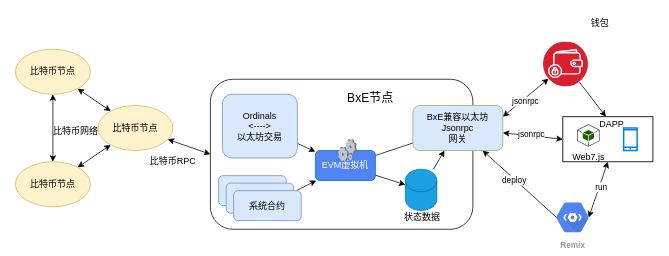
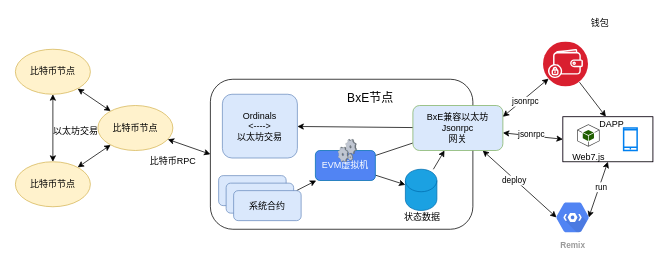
+ <mxCell id="17" style="rounded=0;orthogonalLoop=1;jettySize=auto;html=1;fontSize=12;endArrow=classic;endFill=1;strokeWidth=1;" edge="1" parent="1" source="18" target="28"><mxGeometry relative="1" as="geometry" /></mxCell>
- <mxCell id="45" value="比特币网络" style="text;html=1;align=center;verticalAlign=middle;resizable=0;points=[];autosize=1;strokeColor=none;fillColor=none;fontSize=12;" vertex="1" parent="1"><mxGeometry x="60" y="165" width="80" height="20" as="geometry" /></mxCell>
+ <mxCell id="45" value="以太坊交易" style="text;html=1;align=center;verticalAlign=middle;resizable=0;points=[];autosize=1;strokeColor=none;fillColor=none;fontSize=12;" vertex="1" parent="1"><mxGeometry x="60" y="165" width="80" height="20" as="geometry" /></mxCell>
- <mxCell id="27" style="edgeStyle=none;rounded=0;orthogonalLoop=1;jettySize=auto;html=1;fontColor=#000000;startArrow=none;startFill=0;strokeWidth=1;" parent="1" source="28" target="31" edge="1"><mxGeometry relative="1" as="geometry" /></mxCell>
- <mxCell id="13" style="edgeStyle=none;rounded=0;orthogonalLoop=1;jettySize=auto;html=1;entryX=0.175;entryY=0.5;entryDx=0;entryDy=0;entryPerimeter=0;startArrow=classic;startFill=1;endArrow=none;" parent="1" source="18" target="25" edge="1"><mxGeometry relative="1" as="geometry" /></mxCell>
+ <mxCell id="13" style="edgeStyle=none;rounded=0;orthogonalLoop=1;jettySize=auto;html=1;entryX=0.175;entryY=0.5;entryDx=0;entryDy=0;entryPerimeter=0;startArrow=classic;startFill=1;" parent="1" source="18" target="25" edge="1"><mxGeometry relative="1" as="geometry" /></mxCell>
